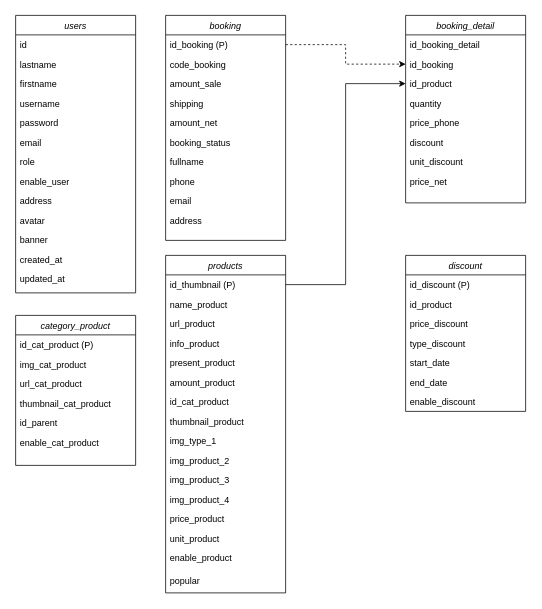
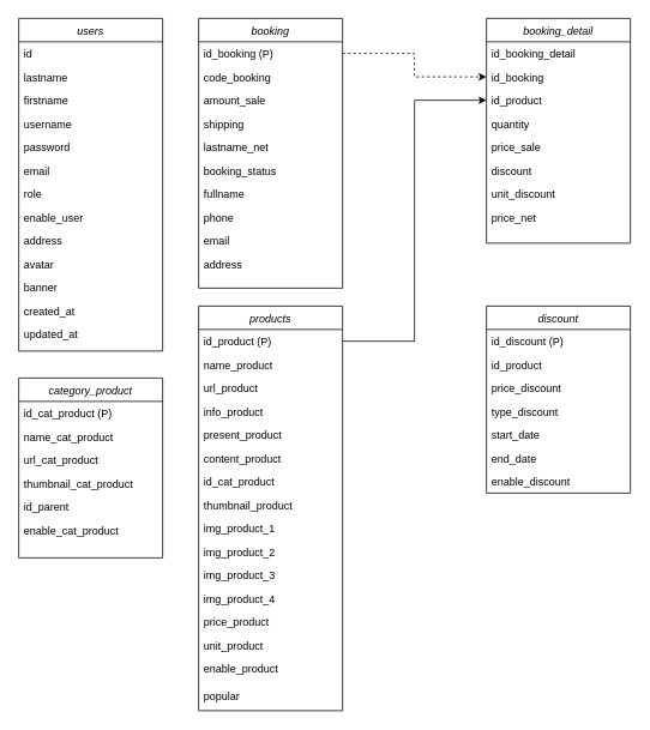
- <mxCell id="21" value="amount_net" style="text;align=left;verticalAlign=top;spacingLeft=4;spacingRight=4;overflow=hidden;rotatable=0;points=[[0,0.5],[1,0.5]];portConstraint=eastwest;rounded=0;shadow=0;html=0;" vertex="1" parent="16"><mxGeometry y="130" width="160" height="26" as="geometry" /></mxCell>
+ <mxCell id="21" value="lastname_net" style="text;align=left;verticalAlign=top;spacingLeft=4;spacingRight=4;overflow=hidden;rotatable=0;points=[[0,0.5],[1,0.5]];portConstraint=eastwest;rounded=0;shadow=0;html=0;" vertex="1" parent="16"><mxGeometry y="130" width="160" height="26" as="geometry" /></mxCell>
- <mxCell id="32" value="price_phone" style="text;align=left;verticalAlign=top;spacingLeft=4;spacingRight=4;overflow=hidden;rotatable=0;points=[[0,0.5],[1,0.5]];portConstraint=eastwest;rounded=0;shadow=0;html=0;" vertex="1" parent="27"><mxGeometry y="130" width="160" height="26" as="geometry" /></mxCell>
+ <mxCell id="32" value="price_sale" style="text;align=left;verticalAlign=top;spacingLeft=4;spacingRight=4;overflow=hidden;rotatable=0;points=[[0,0.5],[1,0.5]];portConstraint=eastwest;rounded=0;shadow=0;html=0;" vertex="1" parent="27"><mxGeometry y="130" width="160" height="26" as="geometry" /></mxCell>
- <mxCell id="38" value="id_thumbnail (P)" style="text;align=left;verticalAlign=top;spacingLeft=4;spacingRight=4;overflow=hidden;rotatable=0;points=[[0,0.5],[1,0.5]];portConstraint=eastwest;" vertex="1" parent="37"><mxGeometry y="26" width="160" height="26" as="geometry" /></mxCell>
+ <mxCell id="38" value="id_product (P)" style="text;align=left;verticalAlign=top;spacingLeft=4;spacingRight=4;overflow=hidden;rotatable=0;points=[[0,0.5],[1,0.5]];portConstraint=eastwest;" vertex="1" parent="37"><mxGeometry y="26" width="160" height="26" as="geometry" /></mxCell>
- <mxCell id="57" value="img_cat_product" style="text;align=left;verticalAlign=top;spacingLeft=4;spacingRight=4;overflow=hidden;rotatable=0;points=[[0,0.5],[1,0.5]];portConstraint=eastwest;rounded=0;shadow=0;html=0;" vertex="1" parent="55"><mxGeometry y="52" width="160" height="26" as="geometry" /></mxCell>
+ <mxCell id="57" value="name_cat_product" style="text;align=left;verticalAlign=top;spacingLeft=4;spacingRight=4;overflow=hidden;rotatable=0;points=[[0,0.5],[1,0.5]];portConstraint=eastwest;rounded=0;shadow=0;html=0;" vertex="1" parent="55"><mxGeometry y="52" width="160" height="26" as="geometry" /></mxCell>
- <mxCell id="43" value="amount_product" style="text;align=left;verticalAlign=top;spacingLeft=4;spacingRight=4;overflow=hidden;rotatable=0;points=[[0,0.5],[1,0.5]];portConstraint=eastwest;rounded=0;shadow=0;html=0;" vertex="1" parent="37"><mxGeometry y="156" width="160" height="26" as="geometry" /></mxCell>
+ <mxCell id="43" value="content_product" style="text;align=left;verticalAlign=top;spacingLeft=4;spacingRight=4;overflow=hidden;rotatable=0;points=[[0,0.5],[1,0.5]];portConstraint=eastwest;rounded=0;shadow=0;html=0;" vertex="1" parent="37"><mxGeometry y="156" width="160" height="26" as="geometry" /></mxCell>
- <mxCell id="46" value="img_type_1" style="text;align=left;verticalAlign=top;spacingLeft=4;spacingRight=4;overflow=hidden;rotatable=0;points=[[0,0.5],[1,0.5]];portConstraint=eastwest;rounded=0;shadow=0;html=0;" vertex="1" parent="37"><mxGeometry y="234" width="160" height="26" as="geometry" /></mxCell>
+ <mxCell id="46" value="img_product_1" style="text;align=left;verticalAlign=top;spacingLeft=4;spacingRight=4;overflow=hidden;rotatable=0;points=[[0,0.5],[1,0.5]];portConstraint=eastwest;rounded=0;shadow=0;html=0;" vertex="1" parent="37"><mxGeometry y="234" width="160" height="26" as="geometry" /></mxCell>
